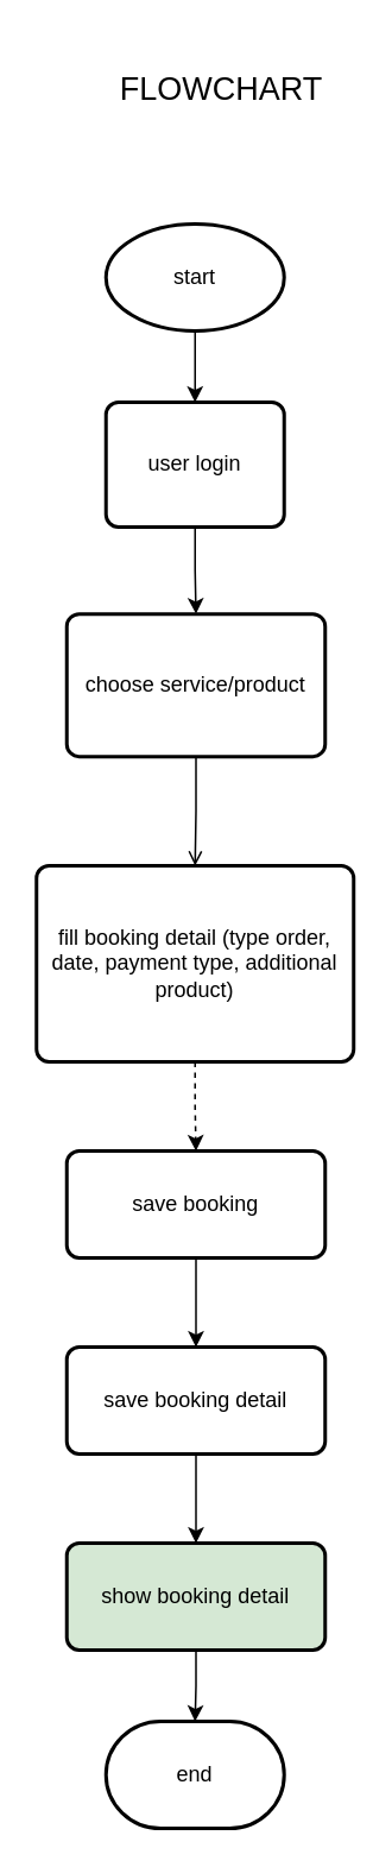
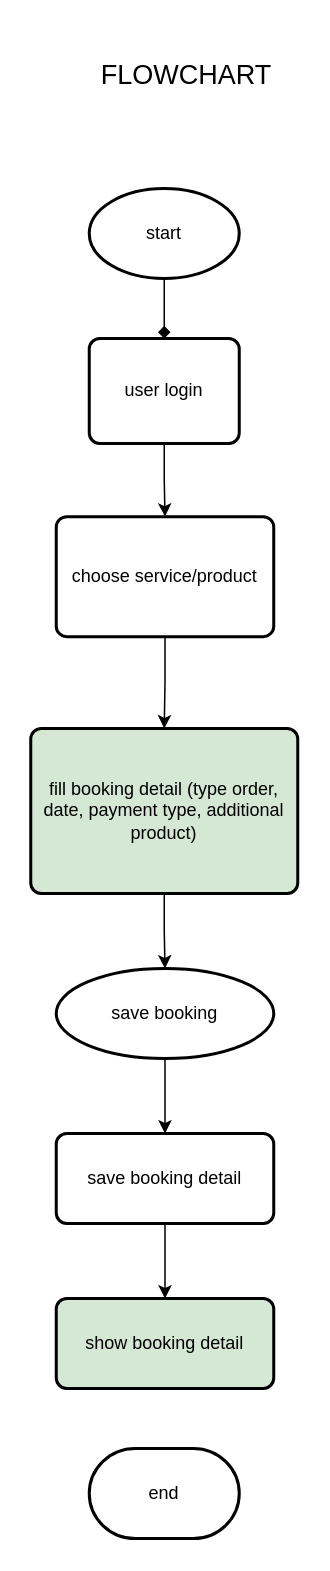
- <mxCell id="3" style="edgeStyle=orthogonalEdgeStyle;rounded=0;orthogonalLoop=1;jettySize=auto;html=1;exitX=0.5;exitY=1;exitDx=0;exitDy=0;exitPerimeter=0;entryX=0.5;entryY=0;entryDx=0;entryDy=0;" parent="1" source="4" target="6" edge="1"><mxGeometry relative="1" as="geometry" /></mxCell>
+ <mxCell id="3" style="edgeStyle=orthogonalEdgeStyle;rounded=0;orthogonalLoop=1;jettySize=auto;html=1;exitX=0.5;exitY=1;exitDx=0;exitDy=0;exitPerimeter=0;entryX=0.5;entryY=0;entryDx=0;entryDy=0;endArrow=diamond;" parent="1" source="4" target="6" edge="1"><mxGeometry relative="1" as="geometry" /></mxCell>
- <mxCell id="7" style="edgeStyle=orthogonalEdgeStyle;rounded=0;orthogonalLoop=1;jettySize=auto;html=1;exitX=0.5;exitY=1;exitDx=0;exitDy=0;endArrow=open;" parent="1" source="8" target="10" edge="1"><mxGeometry relative="1" as="geometry" /></mxCell>
+ <mxCell id="7" style="edgeStyle=orthogonalEdgeStyle;rounded=0;orthogonalLoop=1;jettySize=auto;html=1;exitX=0.5;exitY=1;exitDx=0;exitDy=0;" parent="1" source="8" target="10" edge="1"><mxGeometry relative="1" as="geometry" /></mxCell>
- <mxCell id="10" value="fill booking detail (type order, date, payment type, additional product)" style="rounded=1;whiteSpace=wrap;html=1;absoluteArcSize=1;arcSize=14;strokeWidth=2;" parent="1" vertex="1"><mxGeometry x="20" y="485" width="178" height="110" as="geometry" /></mxCell>
+ <mxCell id="10" value="fill booking detail (type order, date, payment type, additional product)" style="rounded=1;whiteSpace=wrap;html=1;absoluteArcSize=1;arcSize=14;strokeWidth=2;fillColor=#d5e8d4;" parent="1" vertex="1"><mxGeometry x="20" y="485" width="178" height="110" as="geometry" /></mxCell>
- <mxCell id="9" style="edgeStyle=orthogonalEdgeStyle;rounded=0;orthogonalLoop=1;jettySize=auto;html=1;exitX=0.5;exitY=1;exitDx=0;exitDy=0;entryX=0.5;entryY=0;entryDx=0;entryDy=0;dashed=1;" parent="1" source="10" target="12" edge="1"><mxGeometry relative="1" as="geometry" /></mxCell>
+ <mxCell id="9" style="edgeStyle=orthogonalEdgeStyle;rounded=0;orthogonalLoop=1;jettySize=auto;html=1;exitX=0.5;exitY=1;exitDx=0;exitDy=0;entryX=0.5;entryY=0;entryDx=0;entryDy=0;" parent="1" source="10" target="12" edge="1"><mxGeometry relative="1" as="geometry" /></mxCell>
- <mxCell id="12" value="save booking" style="rounded=1;whiteSpace=wrap;html=1;absoluteArcSize=1;arcSize=14;strokeWidth=2;" parent="1" vertex="1"><mxGeometry x="37" y="645" width="145" height="60" as="geometry" /></mxCell>
+ <mxCell id="12" value="save booking" style="ellipse;whiteSpace=wrap;html=1;absoluteArcSize=1;arcSize=14;strokeWidth=2;" parent="1" vertex="1"><mxGeometry x="37" y="645" width="145" height="60" as="geometry" /></mxCell>
- <mxCell id="17" style="edgeStyle=orthogonalEdgeStyle;rounded=0;orthogonalLoop=1;jettySize=auto;html=1;exitX=0.5;exitY=1;exitDx=0;exitDy=0;entryX=0.5;entryY=0;entryDx=0;entryDy=0;entryPerimeter=0;" parent="1" source="15" target="16" edge="1"><mxGeometry relative="1" as="geometry" /></mxCell>
